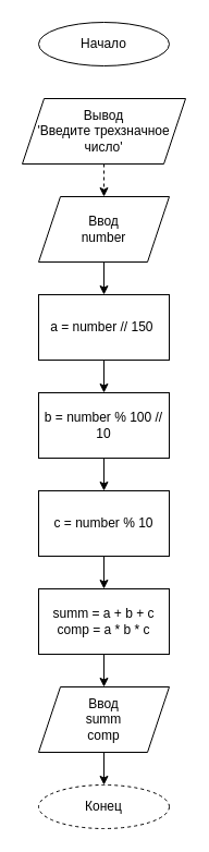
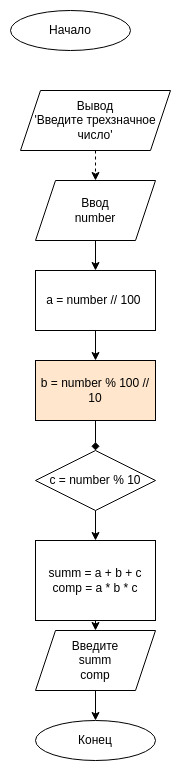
- <mxCell id="2" value="Начало" style="ellipse;whiteSpace=wrap;html=1;" vertex="1" parent="1"><mxGeometry x="35" y="20" width="120" height="40" as="geometry" /></mxCell>
+ <mxCell id="2" value="Начало" style="ellipse;whiteSpace=wrap;html=1;" vertex="1" parent="1"><mxGeometry x="10" y="10" width="120" height="40" as="geometry" /></mxCell>
- <mxCell id="12" value="a = number // 150&amp;nbsp;" style="rounded=0;whiteSpace=wrap;html=1;" vertex="1" parent="1"><mxGeometry x="35" y="270" width="120" height="60" as="geometry" /></mxCell>
+ <mxCell id="12" value="a = number // 100&amp;nbsp;" style="rounded=0;whiteSpace=wrap;html=1;" vertex="1" parent="1"><mxGeometry x="35" y="270" width="120" height="60" as="geometry" /></mxCell>
- <mxCell id="10" value="b = number % 100 // 10" style="rounded=0;whiteSpace=wrap;html=1;" vertex="1" parent="1"><mxGeometry x="35" y="360" width="120" height="60" as="geometry" /></mxCell>
+ <mxCell id="10" value="b = number % 100 // 10" style="rounded=0;whiteSpace=wrap;html=1;fillColor=#ffe6cc;" vertex="1" parent="1"><mxGeometry x="35" y="360" width="120" height="60" as="geometry" /></mxCell>
- <mxCell id="9" style="edgeStyle=orthogonalEdgeStyle;rounded=0;orthogonalLoop=1;jettySize=auto;html=1;exitX=0.5;exitY=1;exitDx=0;exitDy=0;entryX=0.5;entryY=0;entryDx=0;entryDy=0;" edge="1" parent="1" source="10" target="8"><mxGeometry relative="1" as="geometry" /></mxCell>
+ <mxCell id="9" style="edgeStyle=orthogonalEdgeStyle;rounded=0;orthogonalLoop=1;jettySize=auto;html=1;exitX=0.5;exitY=1;exitDx=0;exitDy=0;entryX=0.5;entryY=0;entryDx=0;entryDy=0;endArrow=diamond;" edge="1" parent="1" source="10" target="8"><mxGeometry relative="1" as="geometry" /></mxCell>
- <mxCell id="8" value="c = number % 10" style="rounded=0;whiteSpace=wrap;html=1;" vertex="1" parent="1"><mxGeometry x="35" y="450" width="120" height="60" as="geometry" /></mxCell>
+ <mxCell id="8" value="c = number % 10" style="rhombus;whiteSpace=wrap;html=1;" vertex="1" parent="1"><mxGeometry x="35" y="450" width="120" height="60" as="geometry" /></mxCell>
- <mxCell id="14" value="summ = a + b + c&lt;br&gt;comp = a * b * c" style="rounded=0;whiteSpace=wrap;html=1;" vertex="1" parent="1"><mxGeometry x="35" y="540" width="120" height="60" as="geometry" /></mxCell>
+ <mxCell id="14" value="summ = a + b + c&lt;br&gt;comp = a * b * c" style="rounded=0;whiteSpace=wrap;html=1;" vertex="1" parent="1"><mxGeometry x="35" y="540" width="120" height="80" as="geometry" /></mxCell>
- <mxCell id="16" value="Ввод&lt;br&gt;summ&lt;br&gt;comp" style="shape=parallelogram;perimeter=parallelogramPerimeter;whiteSpace=wrap;html=1;fixedSize=1;" vertex="1" parent="1"><mxGeometry x="35" y="630" width="120" height="60" as="geometry" /></mxCell>
+ <mxCell id="16" value="Введите&lt;br&gt;summ&lt;br&gt;comp" style="shape=parallelogram;perimeter=parallelogramPerimeter;whiteSpace=wrap;html=1;fixedSize=1;" vertex="1" parent="1"><mxGeometry x="35" y="630" width="120" height="60" as="geometry" /></mxCell>
- <mxCell id="17" value="Конец" style="ellipse;whiteSpace=wrap;html=1;dashed=1;" vertex="1" parent="1"><mxGeometry x="35" y="720" width="120" height="40" as="geometry" /></mxCell>
+ <mxCell id="17" value="Конец" style="ellipse;whiteSpace=wrap;html=1;" vertex="1" parent="1"><mxGeometry x="35" y="720" width="120" height="40" as="geometry" /></mxCell>
